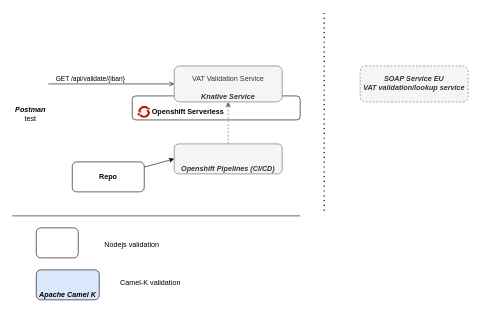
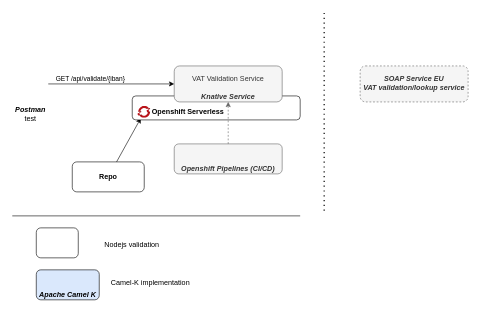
- <mxCell id="5" style="edgeStyle=none;rounded=0;orthogonalLoop=1;jettySize=auto;html=1;endArrow=open;" edge="1" parent="1" source="7" target="11"><mxGeometry relative="1" as="geometry" /></mxCell>
+ <mxCell id="5" style="edgeStyle=none;rounded=0;orthogonalLoop=1;jettySize=auto;html=1;" edge="1" parent="1" source="7" target="11"><mxGeometry relative="1" as="geometry" /></mxCell>
- <mxCell id="3" style="rounded=0;orthogonalLoop=1;jettySize=auto;html=1;entryX=0;entryY=0.5;entryDx=0;entryDy=0;" edge="1" parent="1" source="4" target="13"><mxGeometry relative="1" as="geometry" /></mxCell>
+ <mxCell id="3" style="rounded=0;orthogonalLoop=1;jettySize=auto;html=1;" edge="1" parent="1" source="4" target="9"><mxGeometry relative="1" as="geometry" /></mxCell>
- <mxCell id="23" value="Camel-K validation" style="text;html=1;strokeColor=none;fillColor=none;align=center;verticalAlign=middle;whiteSpace=wrap;rounded=0;" vertex="1" parent="1"><mxGeometry x="180" y="460" width="141" height="20" as="geometry" /></mxCell>
+ <mxCell id="23" value="Camel-K implementation" style="text;html=1;strokeColor=none;fillColor=none;align=center;verticalAlign=middle;whiteSpace=wrap;rounded=0;" vertex="1" parent="1"><mxGeometry x="180" y="460" width="141" height="20" as="geometry" /></mxCell>
